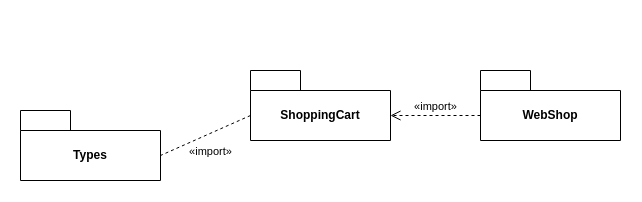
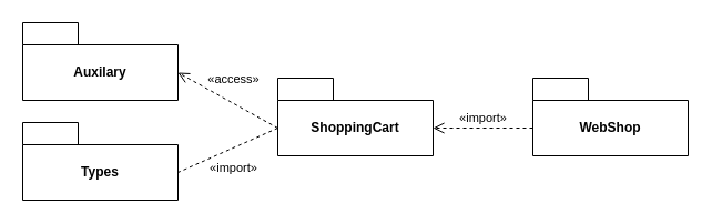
+ <mxCell id="2" value="Auxilary" style="shape=folder;fontStyle=1;tabWidth=50;tabHeight=20;tabPosition=left;html=1;boundedLbl=1;whiteSpace=wrap;" vertex="1" parent="1"><mxGeometry x="20" width="140" height="70" as="geometry" y="20" /></mxCell>
+ <mxCell id="7" value="«access»" style="endArrow=open;startArrow=none;endFill=0;startFill=0;endSize=8;html=1;verticalAlign=bottom;dashed=1;labelBackgroundColor=none;rounded=0;exitX=0;exitY=0;exitDx=0;exitDy=45;exitPerimeter=0;entryX=0;entryY=0;entryDx=140;entryDy=45;entryPerimeter=0;" edge="1" parent="1" source="4" target="2"><mxGeometry x="0.009" y="-11" width="160" relative="1" as="geometry"><mxPoint x="370" y="260" as="sourcePoint" /><mxPoint x="530" y="260" as="targetPoint" /><mxPoint as="offset" /></mxGeometry></mxCell>
